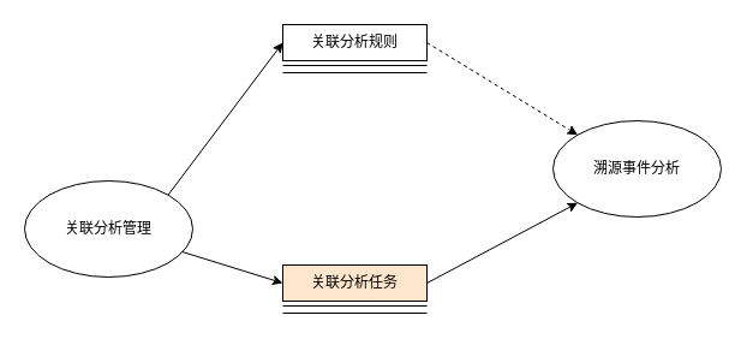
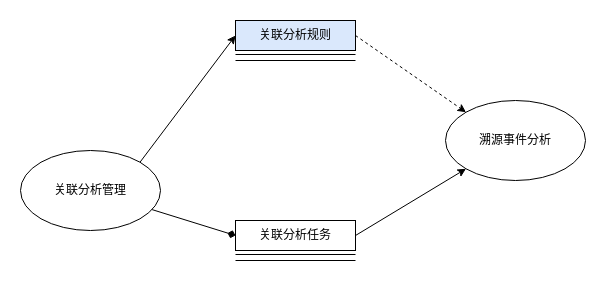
- <mxCell id="6" value="关联分析规则" style="rounded=0;whiteSpace=wrap;html=1;" vertex="1" parent="1"><mxGeometry x="235" y="20" width="120" height="30" as="geometry" /></mxCell>
+ <mxCell id="6" value="关联分析规则" style="rounded=0;whiteSpace=wrap;html=1;fillColor=#dae8fc;" vertex="1" parent="1"><mxGeometry x="235" y="20" width="120" height="30" as="geometry" /></mxCell>
- <mxCell id="13" value="溯源事件分析" style="ellipse;whiteSpace=wrap;html=1;" vertex="1" parent="1"><mxGeometry x="460" y="100" width="140" height="80" as="geometry" /></mxCell>
+ <mxCell id="13" value="溯源事件分析" style="ellipse;whiteSpace=wrap;html=1;" vertex="1" parent="1"><mxGeometry x="445" y="100" width="140" height="80" as="geometry" /></mxCell>
- <mxCell id="3" style="rounded=0;orthogonalLoop=1;jettySize=auto;html=1;entryX=0;entryY=0.5;entryDx=0;entryDy=0;" edge="1" parent="1" source="4" target="10"><mxGeometry relative="1" as="geometry" /></mxCell>
+ <mxCell id="3" style="rounded=0;orthogonalLoop=1;jettySize=auto;html=1;entryX=0;entryY=0.5;entryDx=0;entryDy=0;endArrow=diamond;" edge="1" parent="1" source="4" target="10"><mxGeometry relative="1" as="geometry" /></mxCell>
- <mxCell id="10" value="关联分析任务" style="rounded=0;whiteSpace=wrap;html=1;fillColor=#ffe6cc;" vertex="1" parent="1"><mxGeometry x="235" y="220" width="120" height="30" as="geometry" /></mxCell>
+ <mxCell id="10" value="关联分析任务" style="rounded=0;whiteSpace=wrap;html=1;" vertex="1" parent="1"><mxGeometry x="235" y="220" width="120" height="30" as="geometry" /></mxCell>
